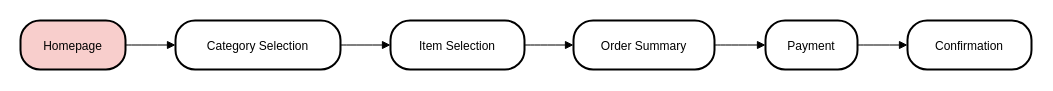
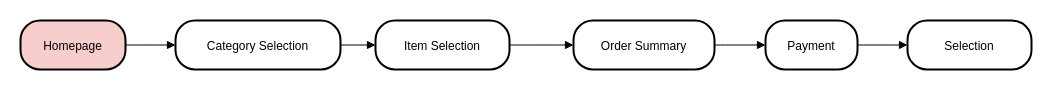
- <mxCell id="4" value="Item Selection" style="rounded=1;arcSize=40;strokeWidth=2" vertex="1" parent="1"><mxGeometry x="390" y="20" width="134" height="49" as="geometry" /></mxCell>
+ <mxCell id="4" value="Item Selection" style="rounded=1;arcSize=40;strokeWidth=2" vertex="1" parent="1"><mxGeometry x="375" y="20" width="134" height="49" as="geometry" /></mxCell>
- <mxCell id="7" value="Confirmation" style="rounded=1;arcSize=40;strokeWidth=2" vertex="1" parent="1"><mxGeometry x="907" y="20" width="124" height="49" as="geometry" /></mxCell>
+ <mxCell id="7" value="Selection" style="rounded=1;arcSize=40;strokeWidth=2" vertex="1" parent="1"><mxGeometry x="907" y="20" width="124" height="49" as="geometry" /></mxCell>
